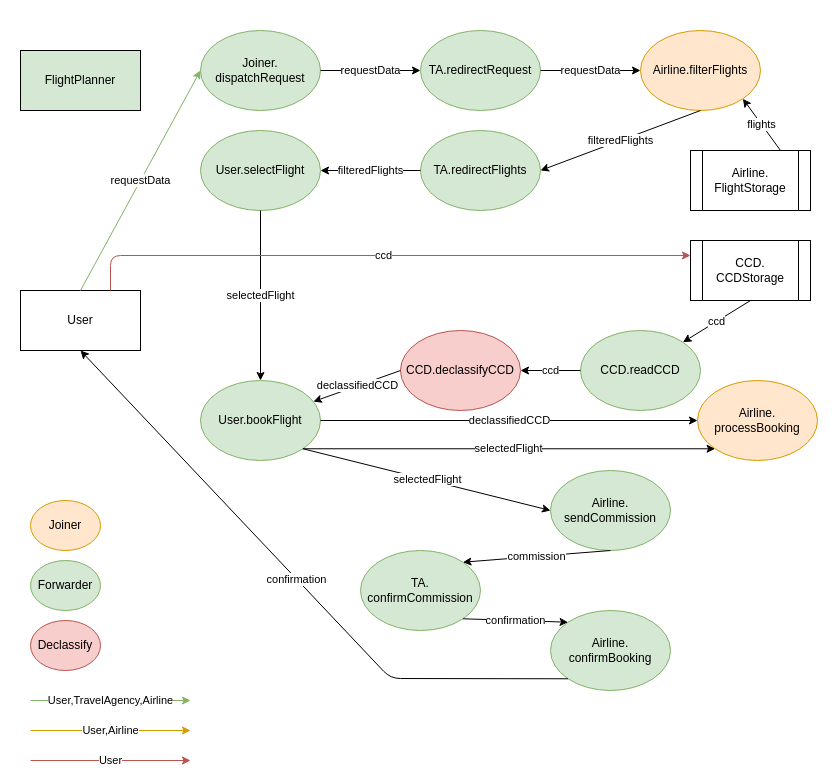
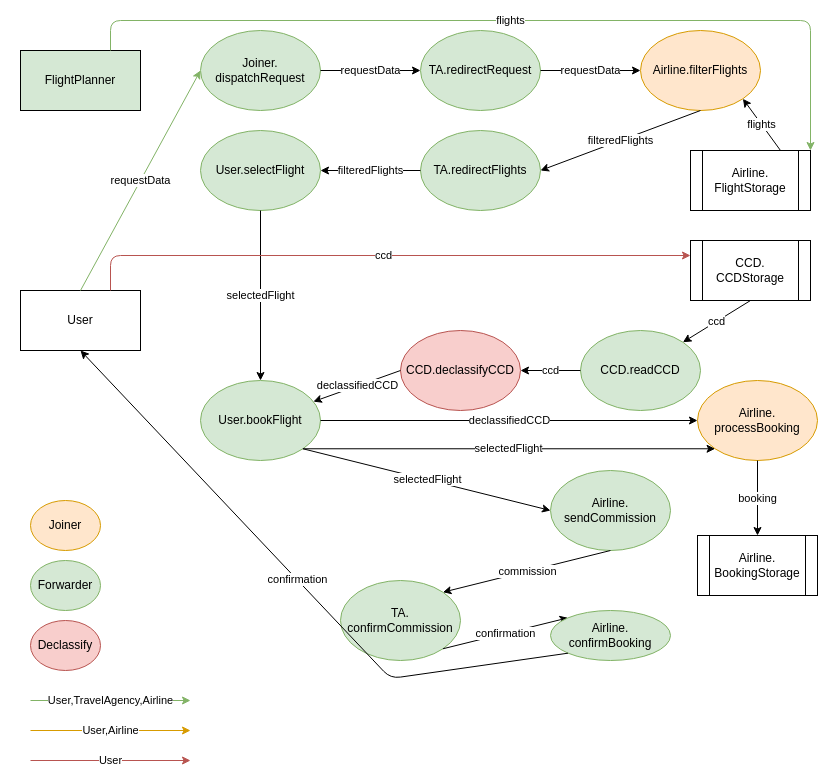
+ <mxCell id="39" value="flights" style="endArrow=classic;html=1;exitX=0.75;exitY=0;exitDx=0;exitDy=0;entryX=1;entryY=0;entryDx=0;entryDy=0;fillColor=#d5e8d4;strokeColor=#82b366;" edge="1" parent="1" source="38" target="10"><mxGeometry width="50" height="50" relative="1" as="geometry"><mxPoint x="780" y="150" as="sourcePoint" /><mxPoint x="742.426" y="98.284" as="targetPoint" /><Array as="points"><mxPoint x="110" y="20" /><mxPoint x="810" y="20" /></Array></mxGeometry></mxCell>
+ <mxCell id="37" value="booking" style="endArrow=classic;html=1;exitX=0.5;exitY=1;exitDx=0;exitDy=0;entryX=0.5;entryY=0;entryDx=0;entryDy=0;" edge="1" parent="1" source="34" target="36"><mxGeometry width="50" height="50" relative="1" as="geometry"><mxPoint x="320" y="420" as="sourcePoint" /><mxPoint x="750" y="420" as="targetPoint" /></mxGeometry></mxCell>
+ <mxCell id="36" value="Airline.&lt;br&gt;BookingStorage" style="shape=process;whiteSpace=wrap;html=1;backgroundOutline=1;" vertex="1" parent="1"><mxGeometry x="697" y="535" width="120" height="60" as="geometry" /></mxCell>
- <mxCell id="26" value="TA.&lt;br&gt;confirmCommission" style="ellipse;whiteSpace=wrap;html=1;fillColor=#d5e8d4;strokeColor=#82b366;" vertex="1" parent="1"><mxGeometry x="360" y="550" width="120" height="80" as="geometry" /></mxCell>
+ <mxCell id="26" value="TA.&lt;br&gt;confirmCommission" style="ellipse;whiteSpace=wrap;html=1;fillColor=#d5e8d4;strokeColor=#82b366;" vertex="1" parent="1"><mxGeometry x="340" y="580" width="120" height="80" as="geometry" /></mxCell>
- <mxCell id="29" value="Airline.&lt;br&gt;confirmBooking" style="ellipse;whiteSpace=wrap;html=1;fillColor=#d5e8d4;strokeColor=#82b366;" vertex="1" parent="1"><mxGeometry x="550" y="610" width="120" height="80" as="geometry" /></mxCell>
+ <mxCell id="29" value="Airline.&lt;br&gt;confirmBooking" style="ellipse;whiteSpace=wrap;html=1;fillColor=#d5e8d4;strokeColor=#82b366;" vertex="1" parent="1"><mxGeometry x="550" y="610" width="120" height="50" as="geometry" /></mxCell>
